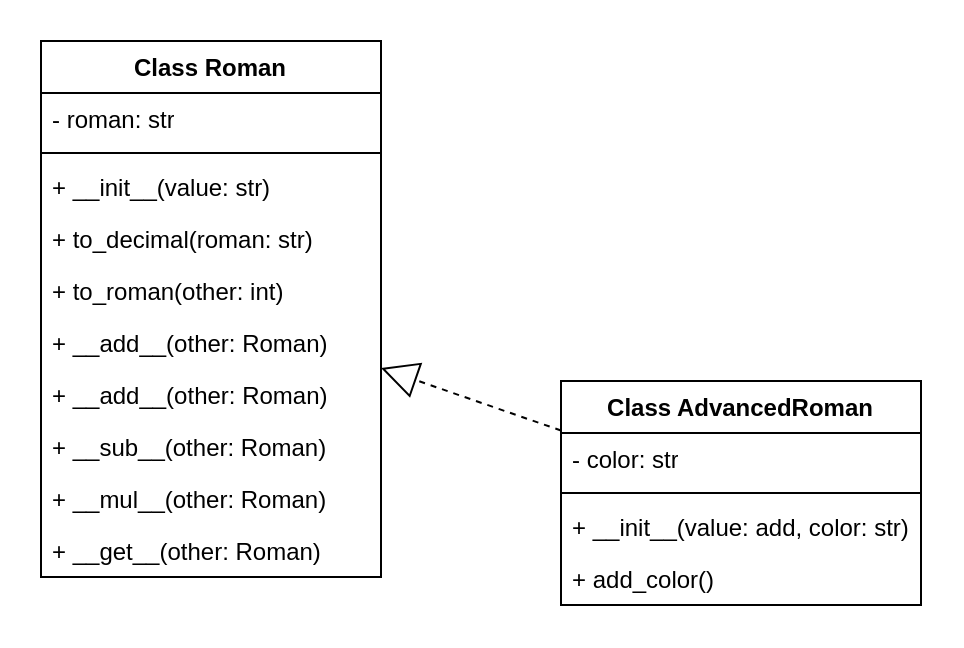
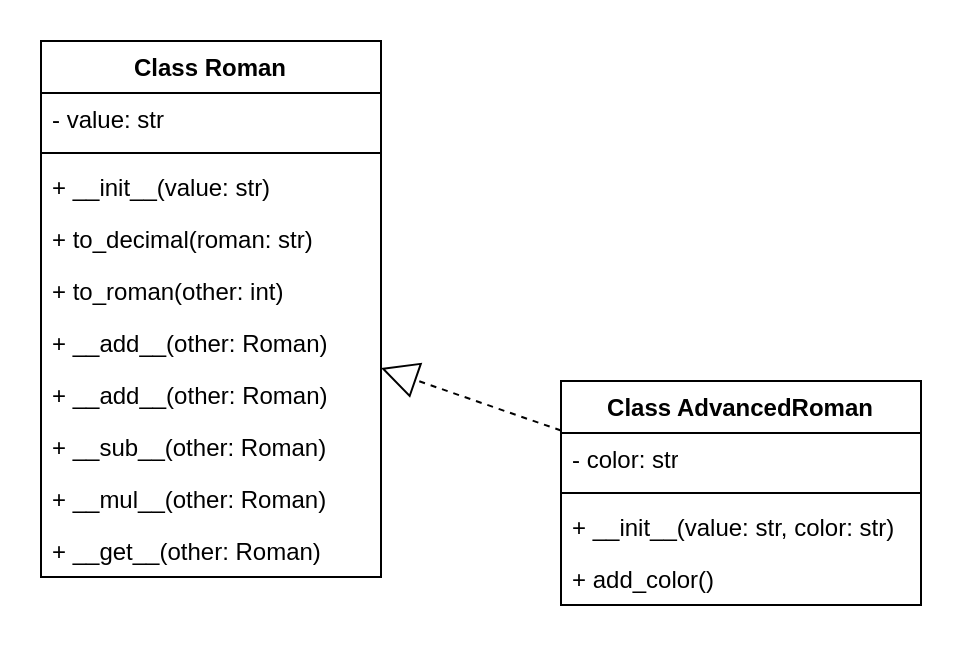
- <mxCell id="3" value="- roman: str" style="text;strokeColor=none;fillColor=none;align=left;verticalAlign=top;spacingLeft=4;spacingRight=4;overflow=hidden;rotatable=0;points=[[0,0.5],[1,0.5]];portConstraint=eastwest;whiteSpace=wrap;html=1;" vertex="1" parent="2"><mxGeometry y="26" width="170" height="26" as="geometry" /></mxCell>
+ <mxCell id="3" value="- value: str" style="text;strokeColor=none;fillColor=none;align=left;verticalAlign=top;spacingLeft=4;spacingRight=4;overflow=hidden;rotatable=0;points=[[0,0.5],[1,0.5]];portConstraint=eastwest;whiteSpace=wrap;html=1;" vertex="1" parent="2"><mxGeometry y="26" width="170" height="26" as="geometry" /></mxCell>
- <mxCell id="16" value="+ __init__(value: add, color: str)" style="text;strokeColor=none;fillColor=none;align=left;verticalAlign=top;spacingLeft=4;spacingRight=4;overflow=hidden;rotatable=0;points=[[0,0.5],[1,0.5]];portConstraint=eastwest;whiteSpace=wrap;html=1;" vertex="1" parent="13"><mxGeometry y="60" width="180" height="26" as="geometry" /></mxCell>
+ <mxCell id="16" value="+ __init__(value: str, color: str)" style="text;strokeColor=none;fillColor=none;align=left;verticalAlign=top;spacingLeft=4;spacingRight=4;overflow=hidden;rotatable=0;points=[[0,0.5],[1,0.5]];portConstraint=eastwest;whiteSpace=wrap;html=1;" vertex="1" parent="13"><mxGeometry y="60" width="180" height="26" as="geometry" /></mxCell>
